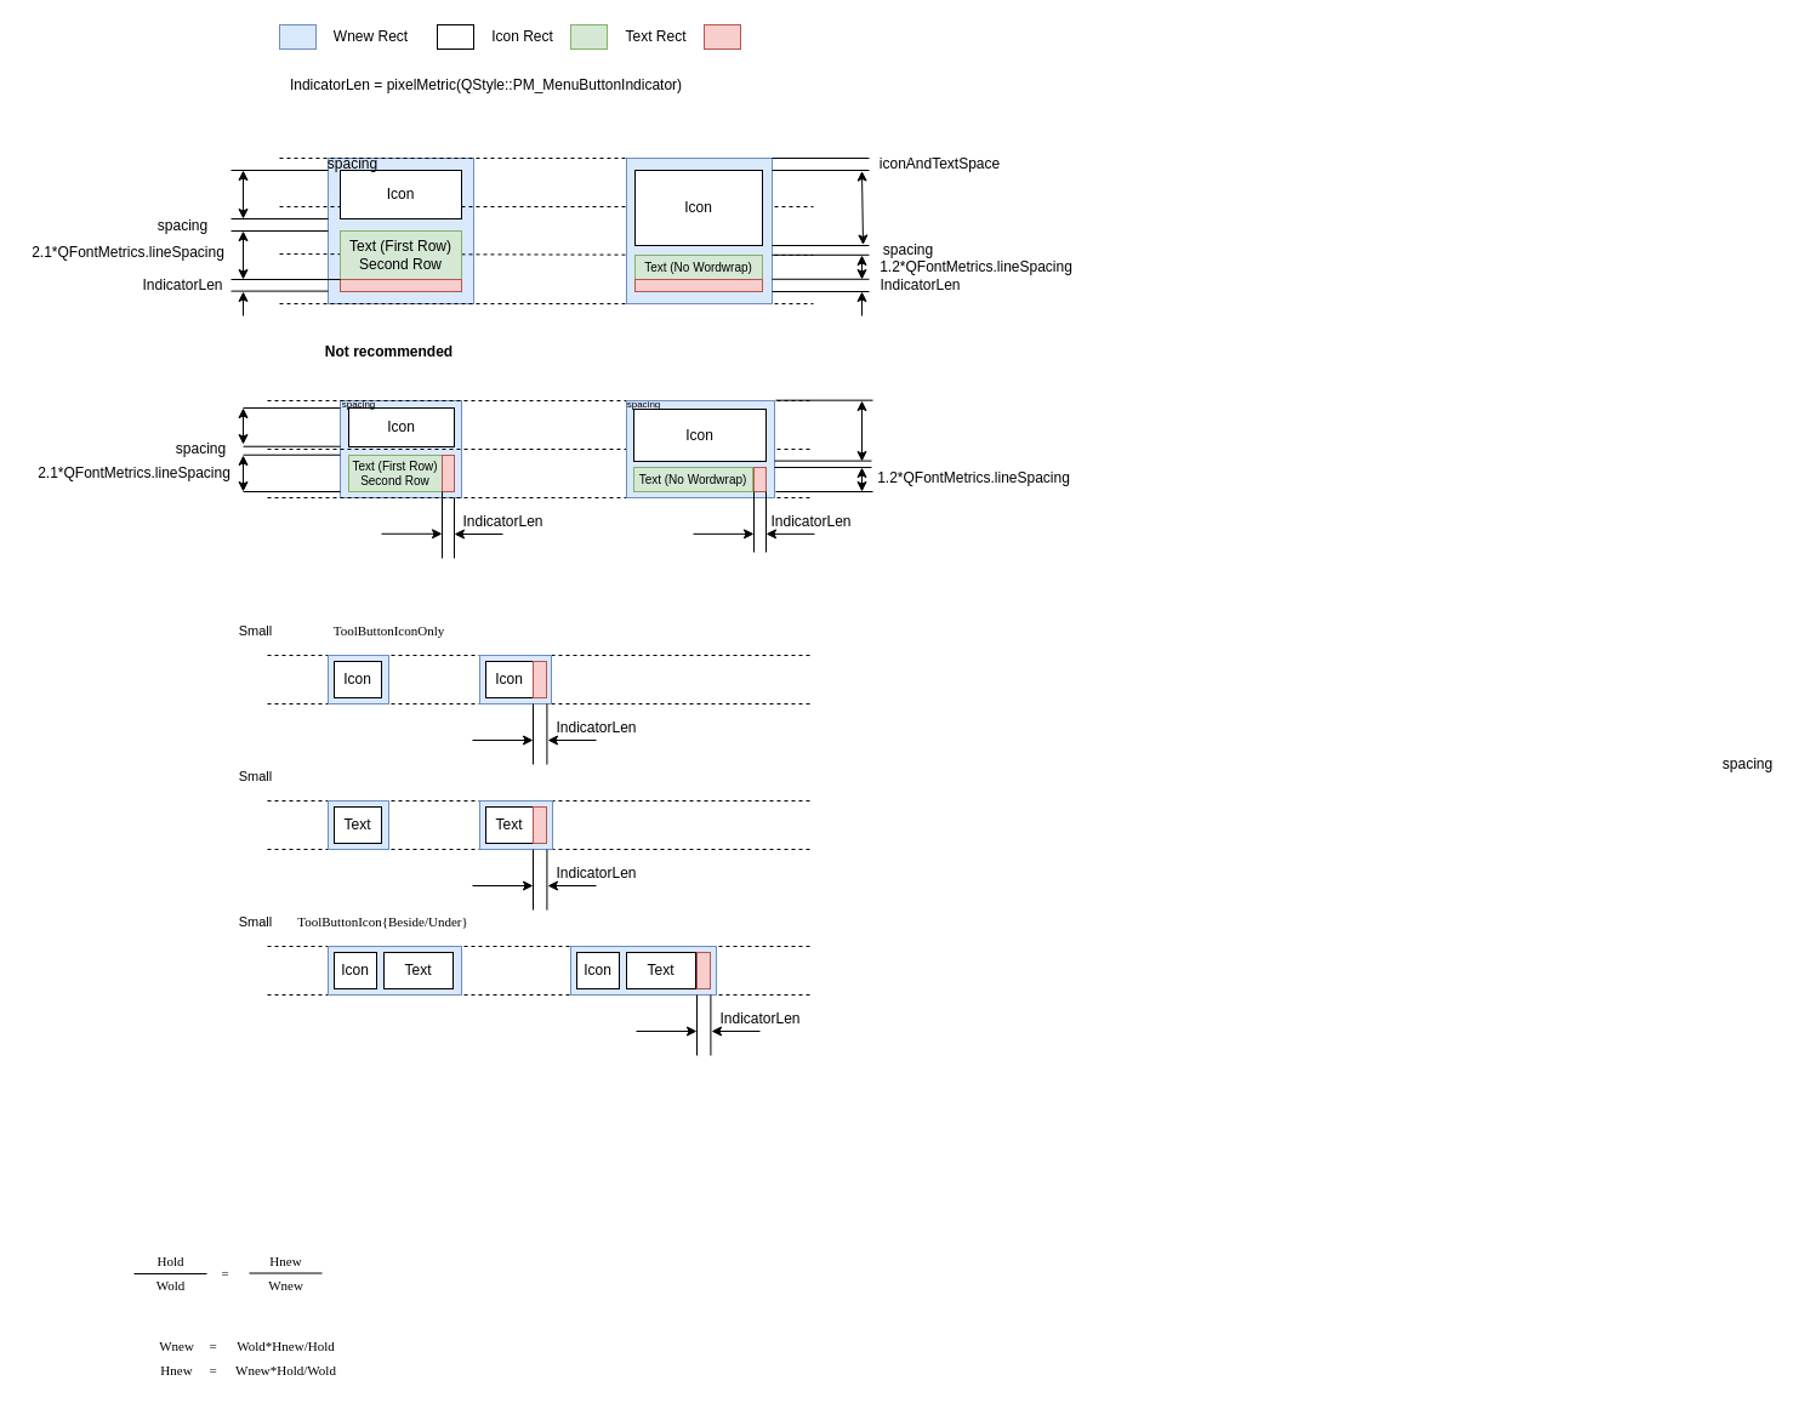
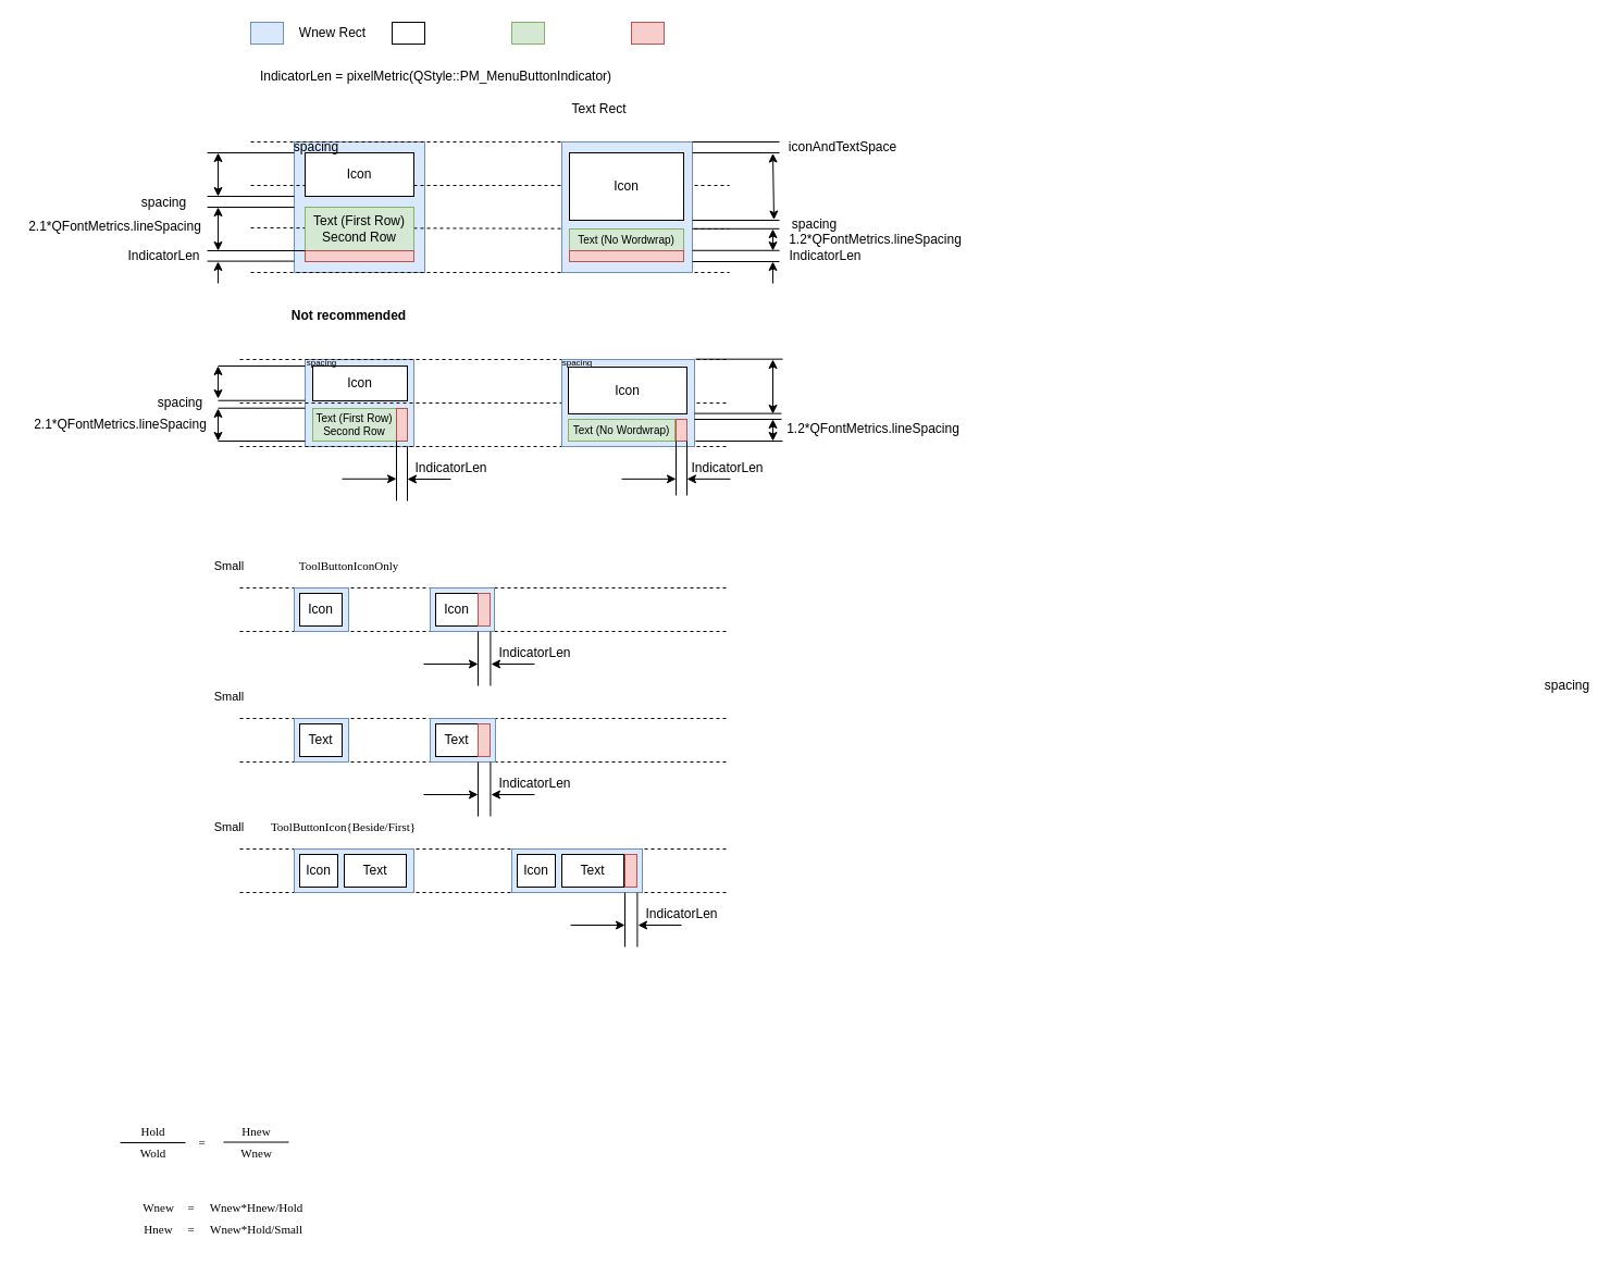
- <mxCell id="17" value="Icon Rect" style="text;html=1;align=center;verticalAlign=middle;resizable=0;points=[];autosize=1;strokeColor=none;fillColor=none;" parent="1" vertex="1"><mxGeometry x="395" y="20" width="70" height="20" as="geometry" /></mxCell>
- <mxCell id="19" value="Text Rect" style="text;html=1;align=center;verticalAlign=middle;resizable=0;points=[];autosize=1;strokeColor=none;fillColor=none;" parent="1" vertex="1"><mxGeometry x="505" y="20" width="70" height="20" as="geometry" /></mxCell>
+ <mxCell id="19" value="Text Rect" style="text;html=1;align=center;verticalAlign=middle;resizable=0;points=[];autosize=1;strokeColor=none;fillColor=none;" parent="1" vertex="1"><mxGeometry x="515" y="90" width="70" height="20" as="geometry" /></mxCell>
- <mxCell id="126" value="&lt;pre style=&quot;margin-top: 0px; margin-bottom: 0px;&quot;&gt;&lt;span style=&quot;&quot;&gt;&lt;font face=&quot;微软雅黑&quot;&gt;ToolButtonIcon{Beside/Under}&lt;/font&gt;&lt;/span&gt;&lt;/pre&gt;" style="text;html=1;align=center;verticalAlign=middle;resizable=0;points=[];autosize=1;strokeColor=none;fillColor=none;fontSize=11;fontColor=#000000;fontStyle=0" vertex="1" parent="1"><mxGeometry x="230" y="750" width="170" height="20" as="geometry" /></mxCell>
+ <mxCell id="126" value="&lt;pre style=&quot;margin-top: 0px; margin-bottom: 0px;&quot;&gt;&lt;span style=&quot;&quot;&gt;&lt;font face=&quot;微软雅黑&quot;&gt;ToolButtonIcon{Beside/First}&lt;/font&gt;&lt;/span&gt;&lt;/pre&gt;" style="text;html=1;align=center;verticalAlign=middle;resizable=0;points=[];autosize=1;strokeColor=none;fillColor=none;fontSize=11;fontColor=#000000;fontStyle=0" vertex="1" parent="1"><mxGeometry x="230" y="750" width="170" height="20" as="geometry" /></mxCell>
- <mxCell id="104" value="Wold*Hnew/Hold" style="text;html=1;align=center;verticalAlign=middle;resizable=0;points=[];autosize=1;strokeColor=none;fillColor=none;fontSize=11;fontFamily=微软雅黑;fontColor=#000000;" vertex="1" parent="1"><mxGeometry x="180" y="1100" width="110" height="20" as="geometry" /></mxCell>
+ <mxCell id="104" value="Wnew*Hnew/Hold" style="text;html=1;align=center;verticalAlign=middle;resizable=0;points=[];autosize=1;strokeColor=none;fillColor=none;fontSize=11;fontFamily=微软雅黑;fontColor=#000000;" vertex="1" parent="1"><mxGeometry x="180" y="1100" width="110" height="20" as="geometry" /></mxCell>
- <mxCell id="107" value="Wnew*Hold/Wold" style="text;html=1;align=center;verticalAlign=middle;resizable=0;points=[];autosize=1;strokeColor=none;fillColor=none;fontSize=11;fontFamily=微软雅黑;fontColor=#000000;" vertex="1" parent="1"><mxGeometry x="180" y="1120" width="110" height="20" as="geometry" /></mxCell>
+ <mxCell id="107" value="Wnew*Hold/Small" style="text;html=1;align=center;verticalAlign=middle;resizable=0;points=[];autosize=1;strokeColor=none;fillColor=none;fontSize=11;fontFamily=微软雅黑;fontColor=#000000;" vertex="1" parent="1"><mxGeometry x="180" y="1120" width="110" height="20" as="geometry" /></mxCell>
